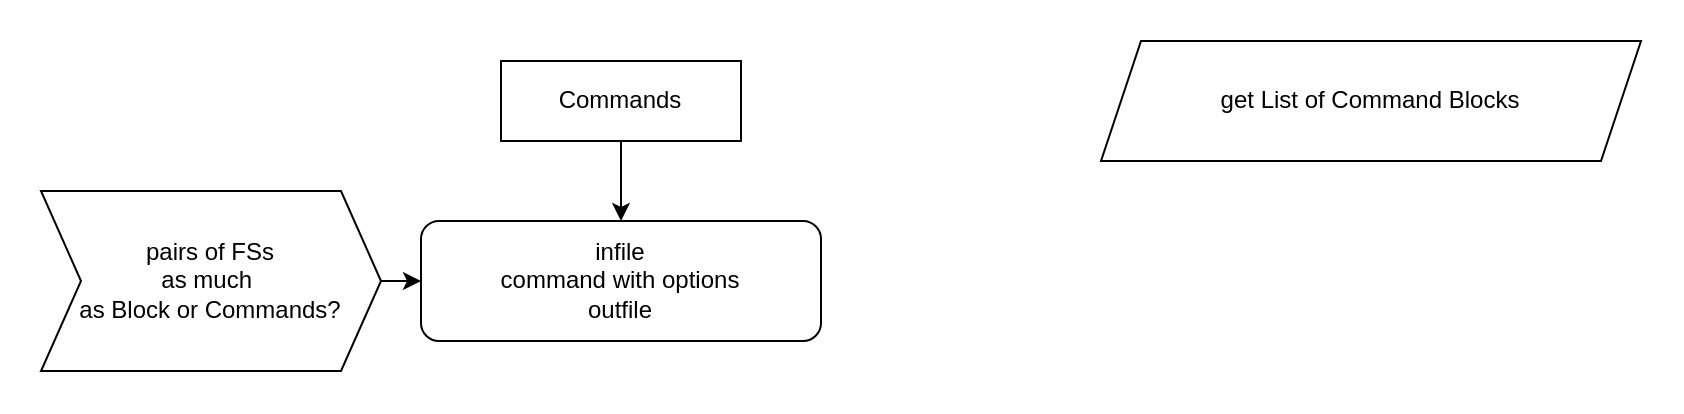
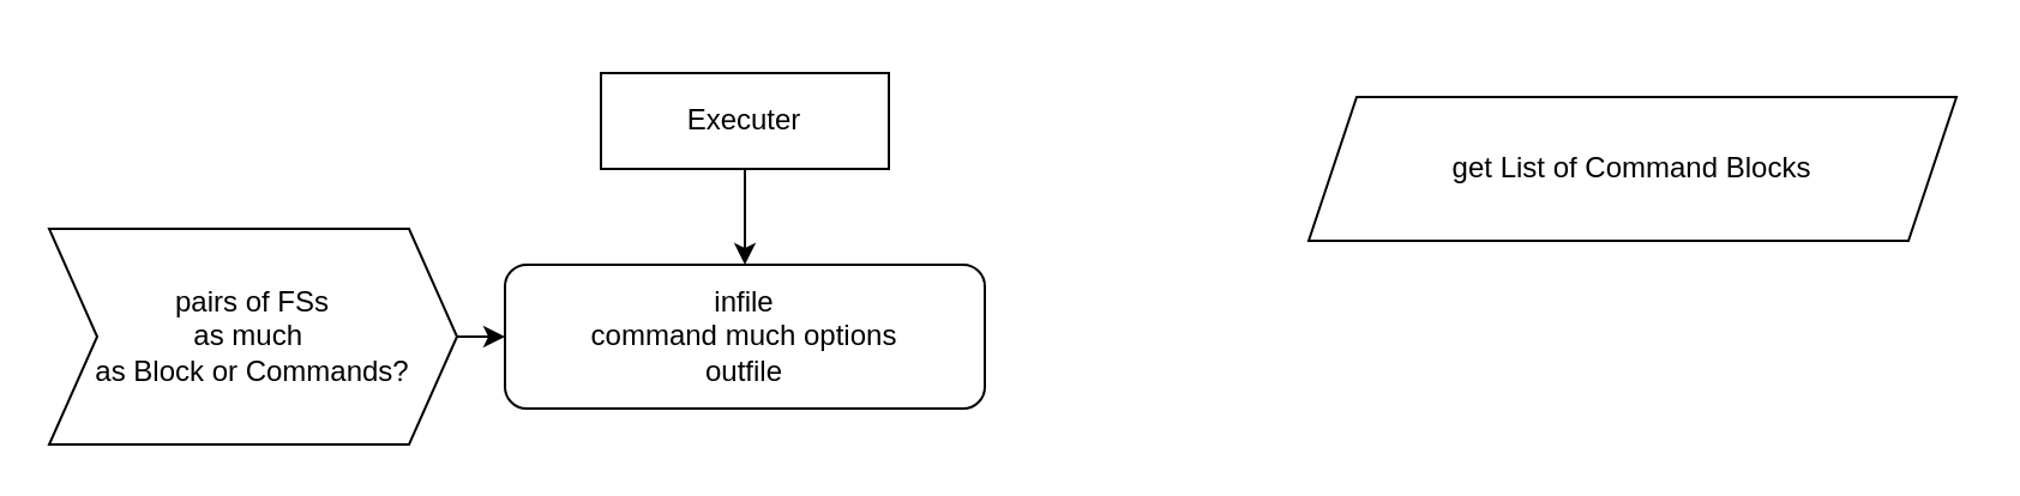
- <mxCell id="3" value="Commands" style="rounded=0;whiteSpace=wrap;html=1;" vertex="1" parent="1"><mxGeometry x="250" y="30" width="120" height="40" as="geometry" /></mxCell>
+ <mxCell id="3" value="Executer" style="rounded=0;whiteSpace=wrap;html=1;" vertex="1" parent="1"><mxGeometry x="250" y="30" width="120" height="40" as="geometry" /></mxCell>
- <mxCell id="4" value="get List of Command Blocks" style="shape=parallelogram;perimeter=parallelogramPerimeter;whiteSpace=wrap;html=1;fixedSize=1;" vertex="1" parent="1"><mxGeometry x="550" y="20" width="270" height="60" as="geometry" /></mxCell>
+ <mxCell id="4" value="get List of Command Blocks" style="shape=parallelogram;perimeter=parallelogramPerimeter;whiteSpace=wrap;html=1;fixedSize=1;" vertex="1" parent="1"><mxGeometry x="545" y="40" width="270" height="60" as="geometry" /></mxCell>
- <mxCell id="5" value="infile&lt;br&gt;command with options&lt;br&gt;outfile" style="rounded=1;whiteSpace=wrap;html=1;" vertex="1" parent="1"><mxGeometry x="210" y="110" width="200" height="60" as="geometry" /></mxCell>
+ <mxCell id="5" value="infile&lt;br&gt;command much options&lt;br&gt;outfile" style="rounded=1;whiteSpace=wrap;html=1;" vertex="1" parent="1"><mxGeometry x="210" y="110" width="200" height="60" as="geometry" /></mxCell>
